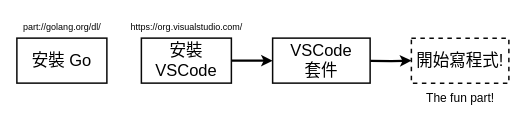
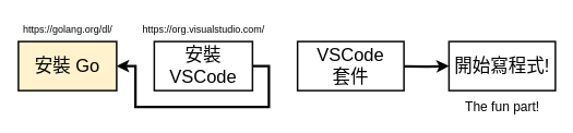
- <mxCell id="6" value="part://golang.org/dl/" style="text;html=1;strokeColor=none;fillColor=none;align=center;verticalAlign=middle;whiteSpace=wrap;rounded=0;shadow=0;labelBackgroundColor=none;fontSize=12;fontColor=#000000;" vertex="1" parent="1"><mxGeometry x="20" y="20" width="125" height="30" as="geometry" /></mxCell>
+ <mxCell id="6" value="https://golang.org/dl/" style="text;html=1;strokeColor=none;fillColor=none;align=center;verticalAlign=middle;whiteSpace=wrap;rounded=0;shadow=0;labelBackgroundColor=none;fontSize=12;fontColor=#000000;" vertex="1" parent="1"><mxGeometry x="20" y="20" width="125" height="30" as="geometry" /></mxCell>
- <mxCell id="2" value="安裝 Go" style="rounded=0;whiteSpace=wrap;html=1;shadow=0;labelBackgroundColor=none;strokeColor=#080808;strokeWidth=2;fillColor=#ffffff;fontSize=22;fontColor=#000000;align=center;" vertex="1" parent="1"><mxGeometry x="22" y="50" width="120" height="60" as="geometry" /></mxCell>
+ <mxCell id="2" value="安裝 Go" style="rounded=0;whiteSpace=wrap;html=1;shadow=0;labelBackgroundColor=none;strokeColor=#080808;strokeWidth=2;fillColor=#fff2cc;fontSize=22;fontColor=#000000;align=center;" vertex="1" parent="1"><mxGeometry x="22" y="50" width="120" height="60" as="geometry" /></mxCell>
- <mxCell id="3" style="edgeStyle=orthogonalEdgeStyle;rounded=0;html=1;exitX=1;exitY=0.5;startArrow=none;startFill=0;endArrow=classic;endFill=1;jettySize=auto;orthogonalLoop=1;strokeColor=#000000;strokeWidth=3;fontSize=22;fontColor=#000000;" edge="1" parent="1" source="4" target="5"><mxGeometry relative="1" as="geometry" /></mxCell>
+ <mxCell id="3" style="edgeStyle=orthogonalEdgeStyle;rounded=0;html=1;exitX=1;exitY=0.5;startArrow=none;startFill=0;endArrow=classic;endFill=1;jettySize=auto;orthogonalLoop=1;strokeColor=#000000;strokeWidth=3;fontSize=22;fontColor=#000000;" edge="1" parent="1" source="4" target="2"><mxGeometry relative="1" as="geometry" /></mxCell>
- <mxCell id="9" value="開始寫程式!" style="rounded=0;whiteSpace=wrap;html=1;shadow=0;labelBackgroundColor=none;strokeColor=#080808;strokeWidth=2;fillColor=#ffffff;fontSize=22;fontColor=#000000;align=center;dashed=1;" vertex="1" parent="1"><mxGeometry x="548" y="50" width="130" height="60" as="geometry" /></mxCell>
+ <mxCell id="9" value="開始寫程式!" style="rounded=0;whiteSpace=wrap;html=1;shadow=0;labelBackgroundColor=none;strokeColor=#080808;strokeWidth=2;fillColor=#ffffff;fontSize=22;fontColor=#000000;align=center;" vertex="1" parent="1"><mxGeometry x="548" y="50" width="130" height="60" as="geometry" /></mxCell>
